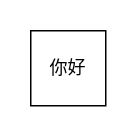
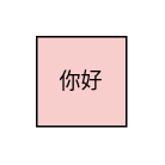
- <mxCell id="2" value="你好" style="whiteSpace=wrap;html=1;aspect=fixed;" vertex="1" parent="1"><mxGeometry x="20" y="20" width="50" height="50" as="geometry" /></mxCell>
+ <mxCell id="2" value="你好" style="whiteSpace=wrap;html=1;aspect=fixed;fillColor=#f8cecc;" vertex="1" parent="1"><mxGeometry x="20" y="20" width="50" height="50" as="geometry" /></mxCell>
